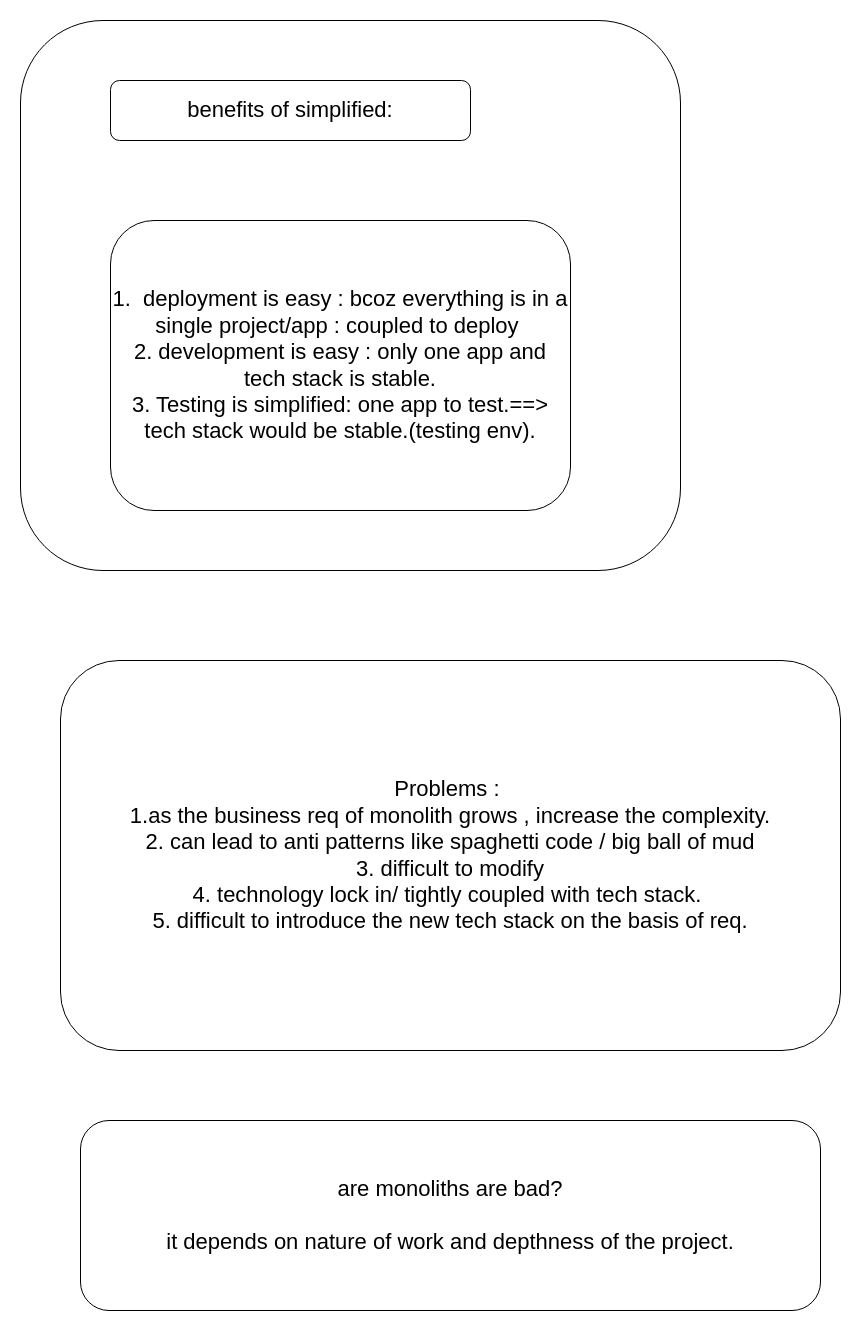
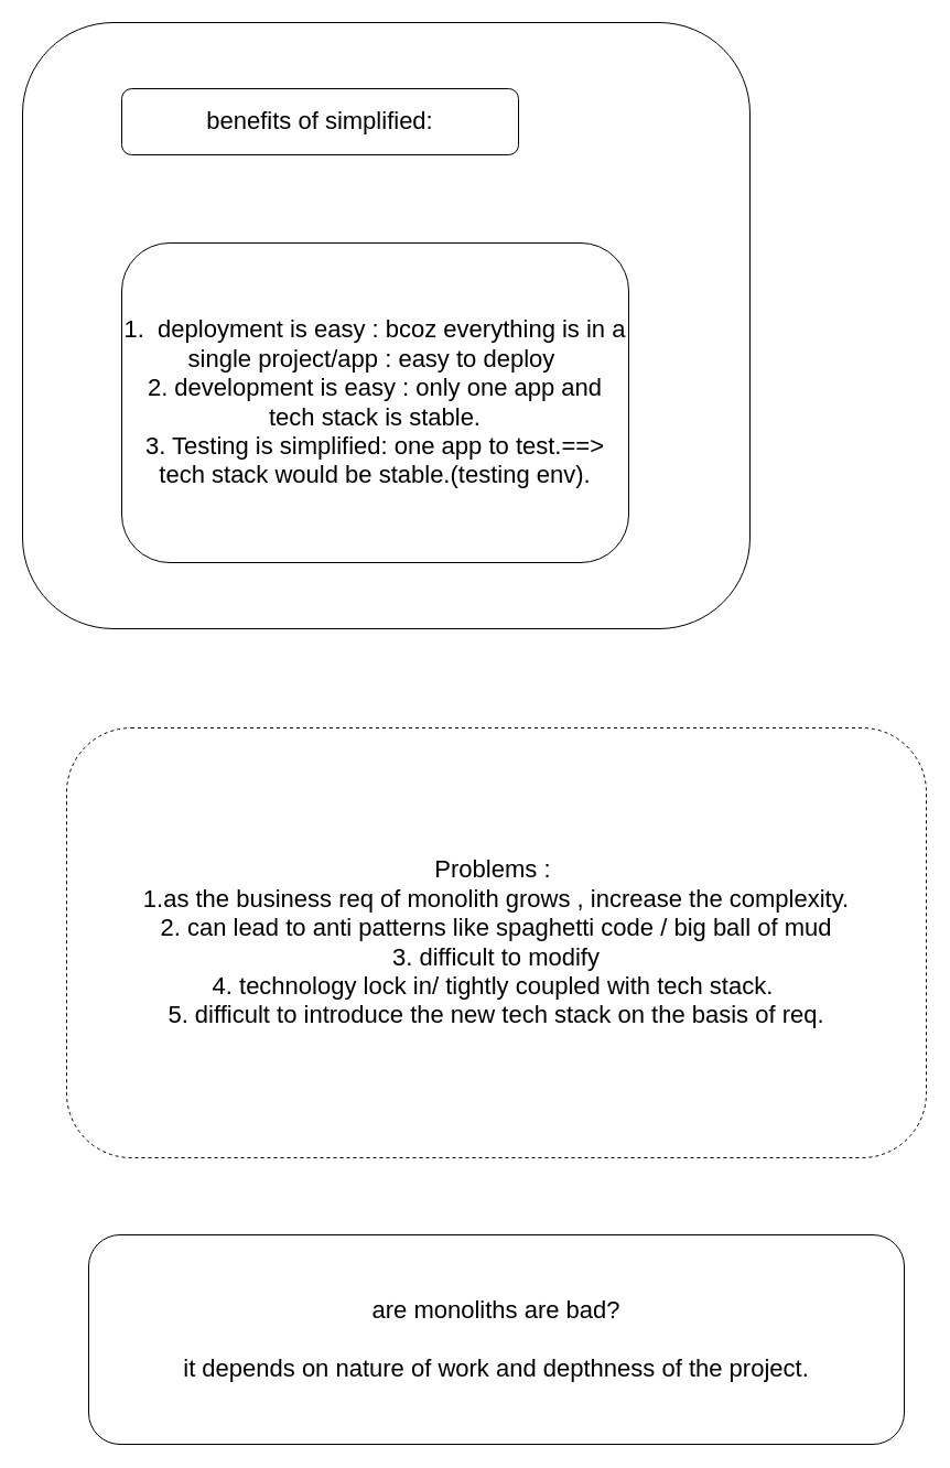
- <mxCell id="4" value="1. &amp;nbsp;deployment is easy : bcoz everything is in a single project/app : coupled to deploy&amp;nbsp;&lt;br&gt;2. development is easy : only one app and tech stack is stable.&lt;br&gt;3. Testing is simplified: one app to test.==&amp;gt; tech stack would be stable.(testing env)." style="rounded=1;whiteSpace=wrap;html=1;fontSize=22;" parent="1" vertex="1"><mxGeometry x="110" y="220" width="460" height="290" as="geometry" /></mxCell>
+ <mxCell id="4" value="1. &amp;nbsp;deployment is easy : bcoz everything is in a single project/app : easy to deploy&amp;nbsp;&lt;br&gt;2. development is easy : only one app and tech stack is stable.&lt;br&gt;3. Testing is simplified: one app to test.==&amp;gt; tech stack would be stable.(testing env)." style="rounded=1;whiteSpace=wrap;html=1;fontSize=22;" parent="1" vertex="1"><mxGeometry x="110" y="220" width="460" height="290" as="geometry" /></mxCell>
- <mxCell id="5" value="Problems :&amp;nbsp;&lt;br style=&quot;font-size: 22px;&quot;&gt;1.as the business req of monolith grows , increase the complexity.&lt;br style=&quot;font-size: 22px;&quot;&gt;2. can lead to anti patterns like spaghetti code / big ball of mud&lt;br style=&quot;font-size: 22px;&quot;&gt;3. difficult to modify&lt;br style=&quot;font-size: 22px;&quot;&gt;4. technology lock in/ tightly coupled with tech stack.&amp;nbsp;&lt;br style=&quot;font-size: 22px;&quot;&gt;5. difficult to introduce the new tech stack on the basis of req." style="rounded=1;whiteSpace=wrap;html=1;fontSize=22;" parent="1" vertex="1"><mxGeometry x="60" y="660" width="780" height="390" as="geometry" /></mxCell>
+ <mxCell id="5" value="Problems :&amp;nbsp;&lt;br style=&quot;font-size: 22px;&quot;&gt;1.as the business req of monolith grows , increase the complexity.&lt;br style=&quot;font-size: 22px;&quot;&gt;2. can lead to anti patterns like spaghetti code / big ball of mud&lt;br style=&quot;font-size: 22px;&quot;&gt;3. difficult to modify&lt;br style=&quot;font-size: 22px;&quot;&gt;4. technology lock in/ tightly coupled with tech stack.&amp;nbsp;&lt;br style=&quot;font-size: 22px;&quot;&gt;5. difficult to introduce the new tech stack on the basis of req." style="rounded=1;whiteSpace=wrap;html=1;fontSize=22;dashed=1;" parent="1" vertex="1"><mxGeometry x="60" y="660" width="780" height="390" as="geometry" /></mxCell>
